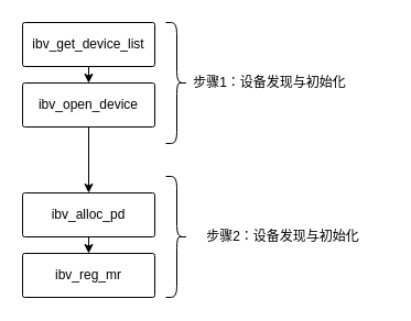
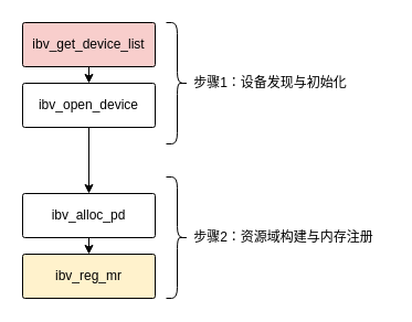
- <mxCell id="3" value="ibv_get_device_list" style="rounded=1;whiteSpace=wrap;html=1;arcSize=5;" vertex="1" parent="1"><mxGeometry x="20" y="20" width="120" height="40" as="geometry" /></mxCell>
+ <mxCell id="3" value="ibv_get_device_list" style="rounded=1;whiteSpace=wrap;html=1;arcSize=5;fillColor=#f8cecc;" vertex="1" parent="1"><mxGeometry x="20" y="20" width="120" height="40" as="geometry" /></mxCell>
- <mxCell id="12" value="步骤2：设备发现与初始化" style="text;html=1;align=center;verticalAlign=middle;resizable=0;points=[];autosize=1;strokeColor=none;fillColor=none;" vertex="1" parent="1"><mxGeometry x="161" y="200" width="190" height="30" as="geometry" /></mxCell>
+ <mxCell id="12" value="步骤2：资源域构建与内存注册" style="text;html=1;align=center;verticalAlign=middle;resizable=0;points=[];autosize=1;strokeColor=none;fillColor=none;" vertex="1" parent="1"><mxGeometry x="161" y="200" width="190" height="30" as="geometry" /></mxCell>
- <mxCell id="10" value="ibv_reg_mr" style="rounded=1;whiteSpace=wrap;html=1;arcSize=5;" vertex="1" parent="1"><mxGeometry x="20" y="230" width="120" height="40" as="geometry" /></mxCell>
+ <mxCell id="10" value="ibv_reg_mr" style="rounded=1;whiteSpace=wrap;html=1;arcSize=5;fillColor=#fff2cc;" vertex="1" parent="1"><mxGeometry x="20" y="230" width="120" height="40" as="geometry" /></mxCell>
